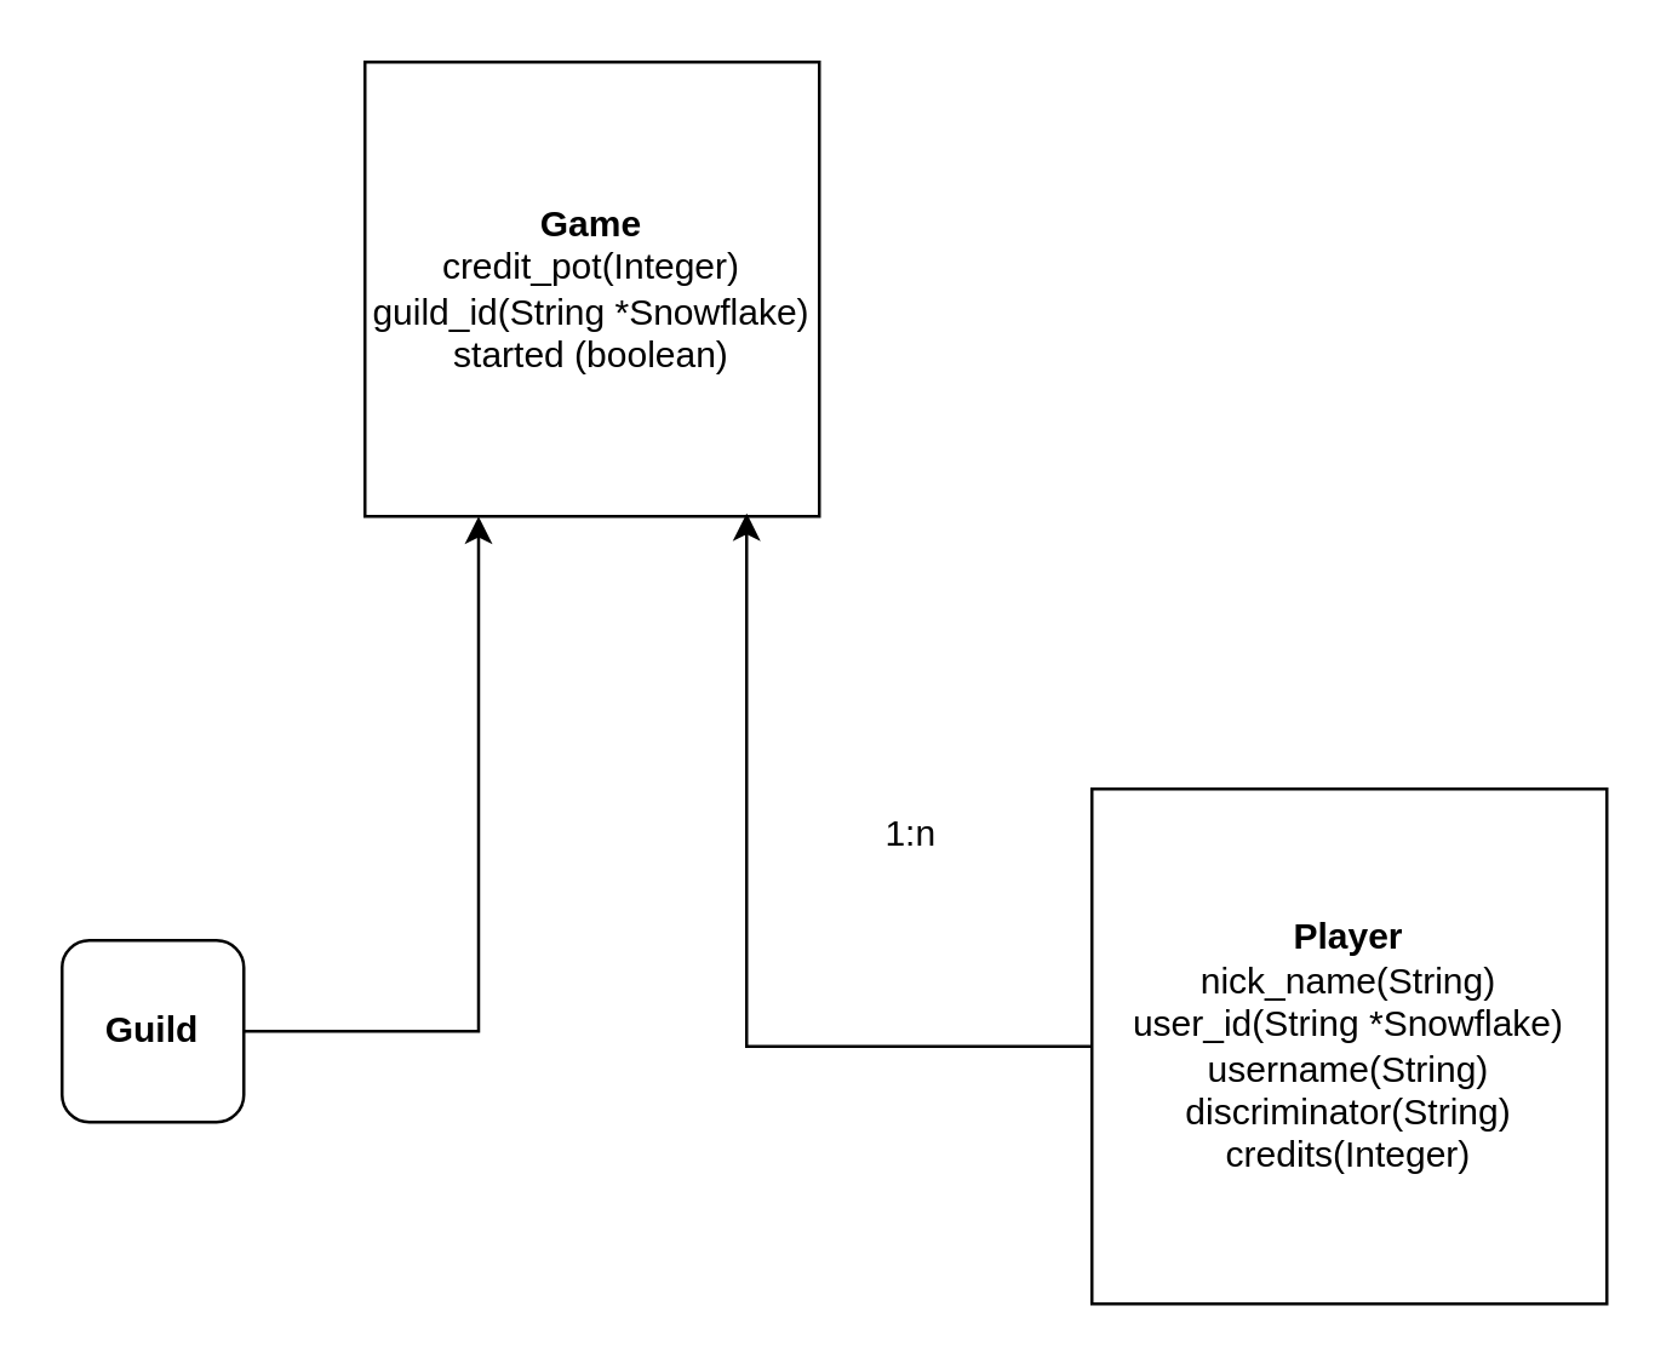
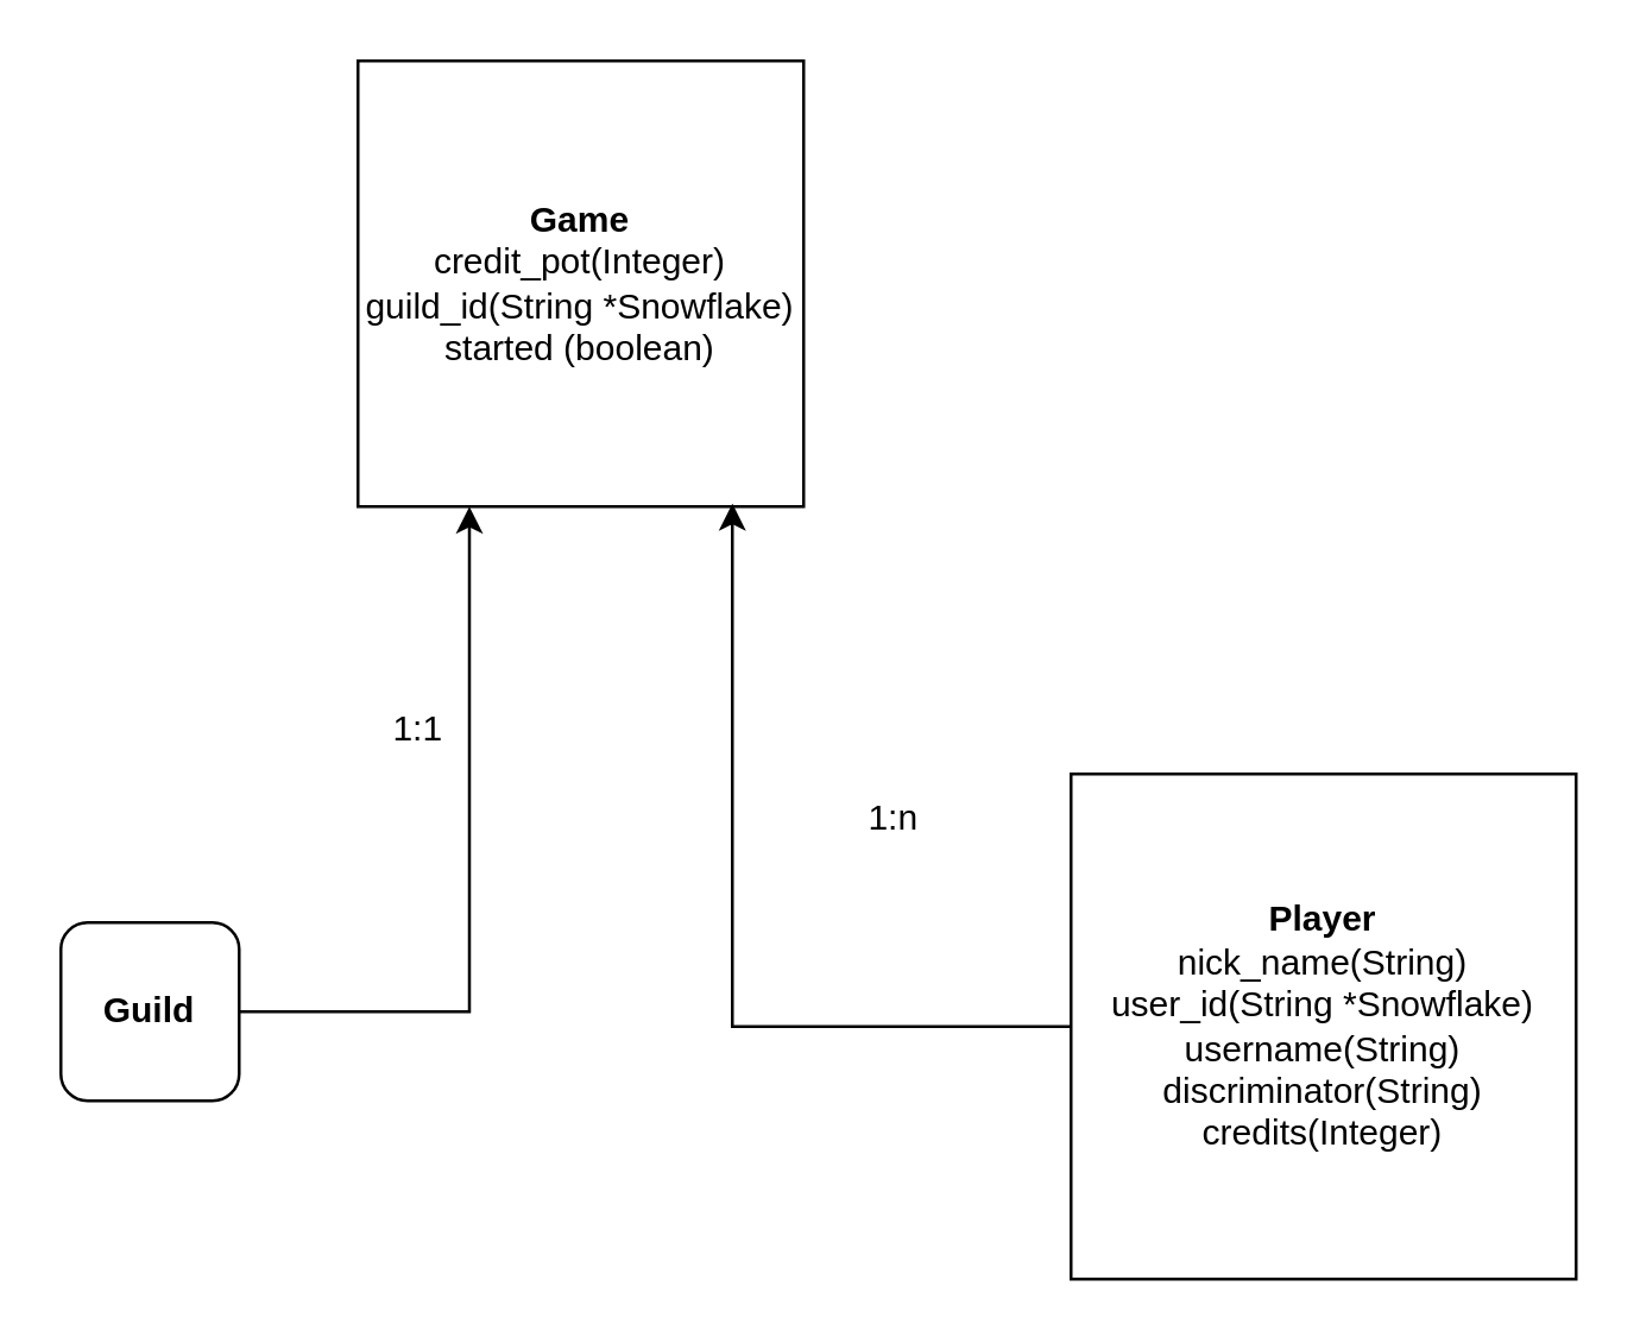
+ <mxCell id="7" value="1:1" style="text;html=1;align=center;verticalAlign=middle;resizable=0;points=[];autosize=1;strokeColor=none;fillColor=none;" vertex="1" parent="1"><mxGeometry x="120" y="230" width="40" height="30" as="geometry" /></mxCell>
